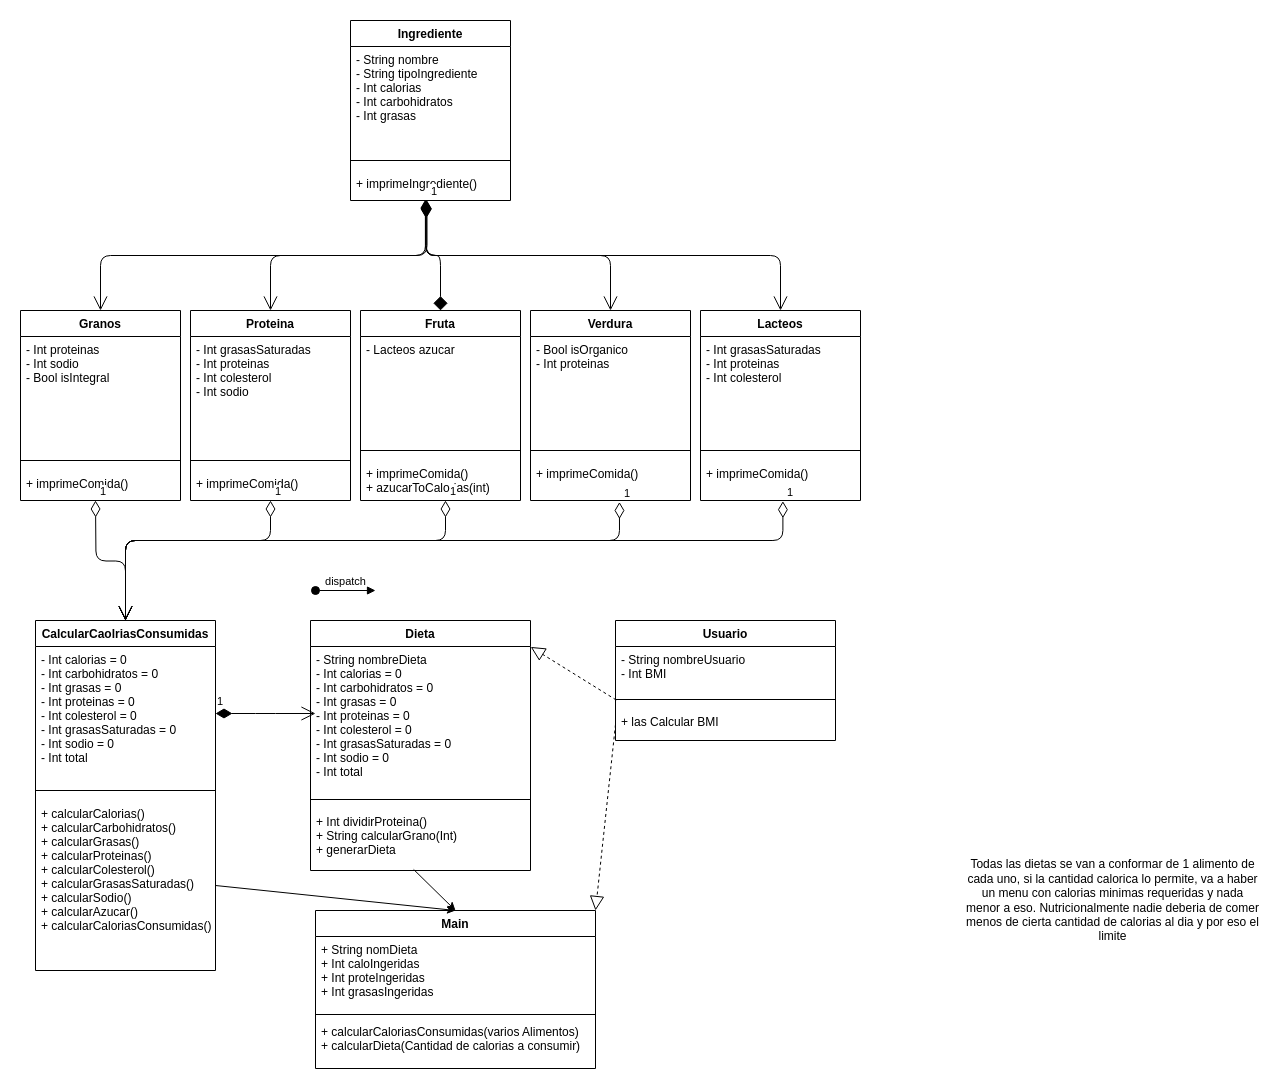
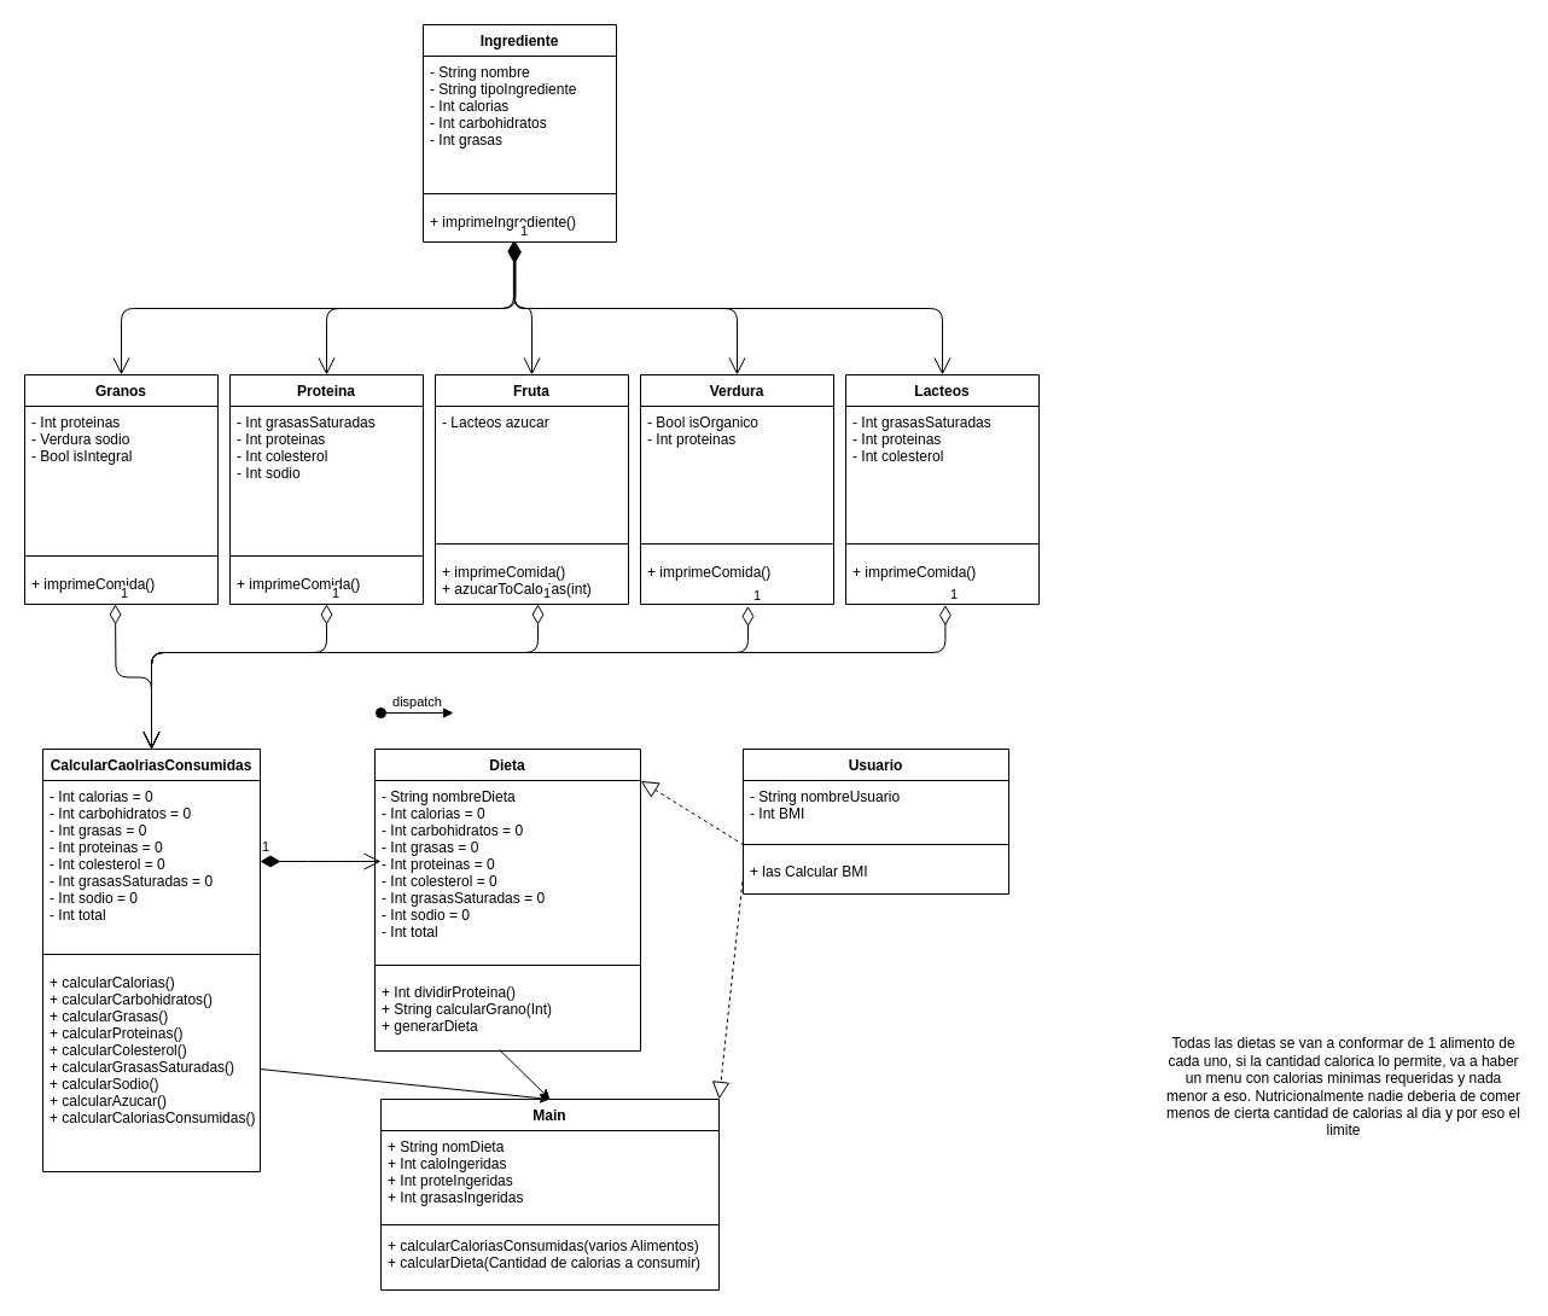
- <mxCell id="45" value="1" style="endArrow=diamond;html=1;endSize=12;startArrow=diamondThin;startSize=14;startFill=1;edgeStyle=orthogonalEdgeStyle;align=left;verticalAlign=bottom;entryX=0.5;entryY=0;entryDx=0;entryDy=0;exitX=0.473;exitY=0.995;exitDx=0;exitDy=0;exitPerimeter=0;" parent="1" source="5" target="14" edge="1"><mxGeometry x="-1" y="3" relative="1" as="geometry"><mxPoint x="435.04" y="210" as="sourcePoint" /><mxPoint x="280" y="320" as="targetPoint" /></mxGeometry></mxCell>
+ <mxCell id="45" value="1" style="endArrow=open;html=1;endSize=12;startArrow=diamondThin;startSize=14;startFill=1;edgeStyle=orthogonalEdgeStyle;align=left;verticalAlign=bottom;entryX=0.5;entryY=0;entryDx=0;entryDy=0;exitX=0.473;exitY=0.995;exitDx=0;exitDy=0;exitPerimeter=0;" parent="1" source="5" target="14" edge="1"><mxGeometry x="-1" y="3" relative="1" as="geometry"><mxPoint x="435.04" y="210" as="sourcePoint" /><mxPoint x="280" y="320" as="targetPoint" /></mxGeometry></mxCell>
- <mxCell id="7" value="- Int proteinas&#10;- Int sodio&#10;- Bool isIntegral" style="text;strokeColor=none;fillColor=none;align=left;verticalAlign=top;spacingLeft=4;spacingRight=4;overflow=hidden;rotatable=0;points=[[0,0.5],[1,0.5]];portConstraint=eastwest;" parent="6" vertex="1"><mxGeometry y="26" width="160" height="114" as="geometry" /></mxCell>
+ <mxCell id="7" value="- Int proteinas&#10;- Verdura sodio&#10;- Bool isIntegral" style="text;strokeColor=none;fillColor=none;align=left;verticalAlign=top;spacingLeft=4;spacingRight=4;overflow=hidden;rotatable=0;points=[[0,0.5],[1,0.5]];portConstraint=eastwest;" parent="6" vertex="1"><mxGeometry y="26" width="160" height="114" as="geometry" /></mxCell>
